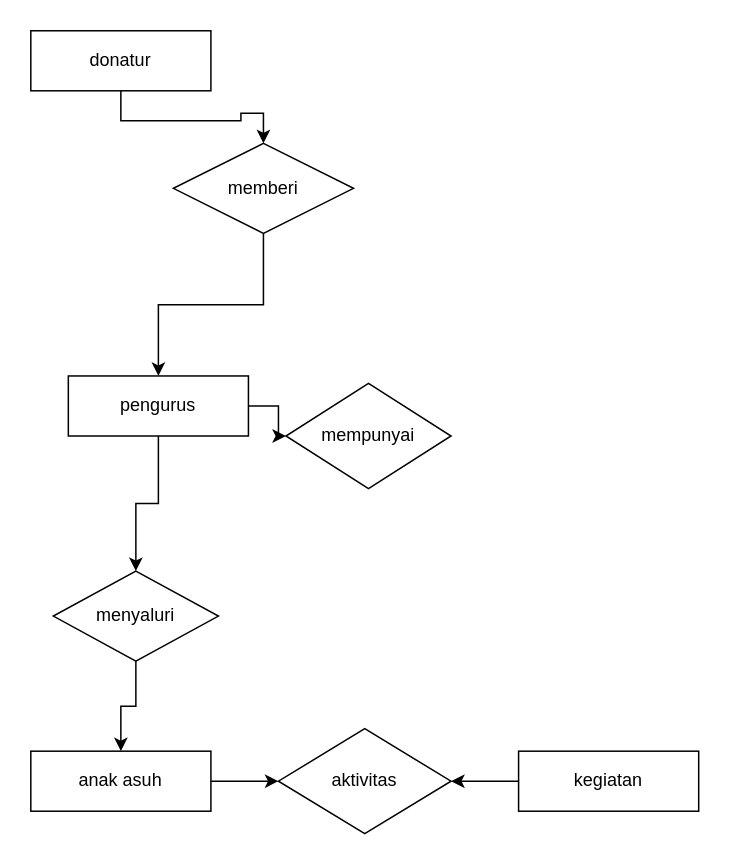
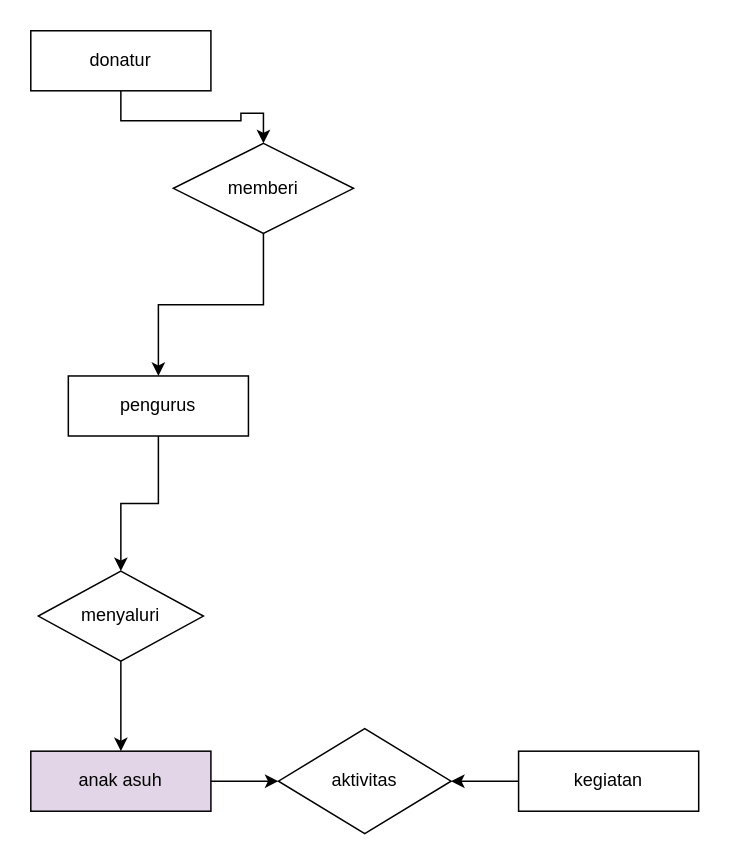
- <mxCell id="2" value="" style="edgeStyle=orthogonalEdgeStyle;rounded=0;orthogonalLoop=1;jettySize=auto;html=1;" edge="1" parent="1" source="4" target="13"><mxGeometry relative="1" as="geometry" /></mxCell>
- <mxCell id="13" value="mempunyai" style="rhombus;whiteSpace=wrap;html=1;rounded=0;" vertex="1" parent="1"><mxGeometry x="190" y="255" width="110" height="70" as="geometry" /></mxCell>
- <mxCell id="15" value="menyaluri" style="rhombus;whiteSpace=wrap;html=1;rounded=0;" vertex="1" parent="1"><mxGeometry x="35" y="380" width="110" height="60" as="geometry" /></mxCell>
+ <mxCell id="15" value="menyaluri" style="rhombus;whiteSpace=wrap;html=1;rounded=0;" vertex="1" parent="1"><mxGeometry x="25" y="380" width="110" height="60" as="geometry" /></mxCell>
- <mxCell id="6" value="anak asuh" style="rounded=0;whiteSpace=wrap;html=1;" vertex="1" parent="1"><mxGeometry x="20" y="500" width="120" height="40" as="geometry" /></mxCell>
+ <mxCell id="6" value="anak asuh" style="rounded=0;whiteSpace=wrap;html=1;fillColor=#e1d5e7;" vertex="1" parent="1"><mxGeometry x="20" y="500" width="120" height="40" as="geometry" /></mxCell>
